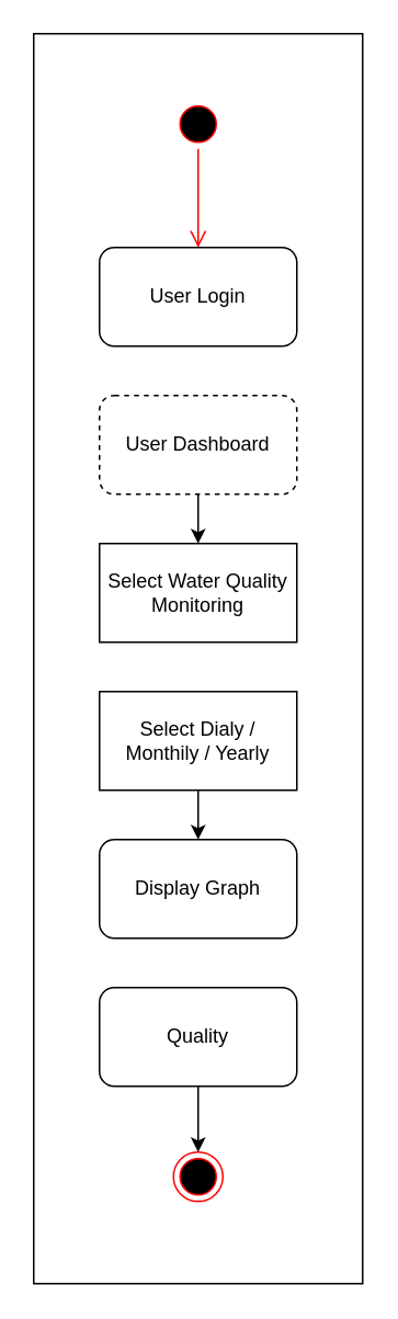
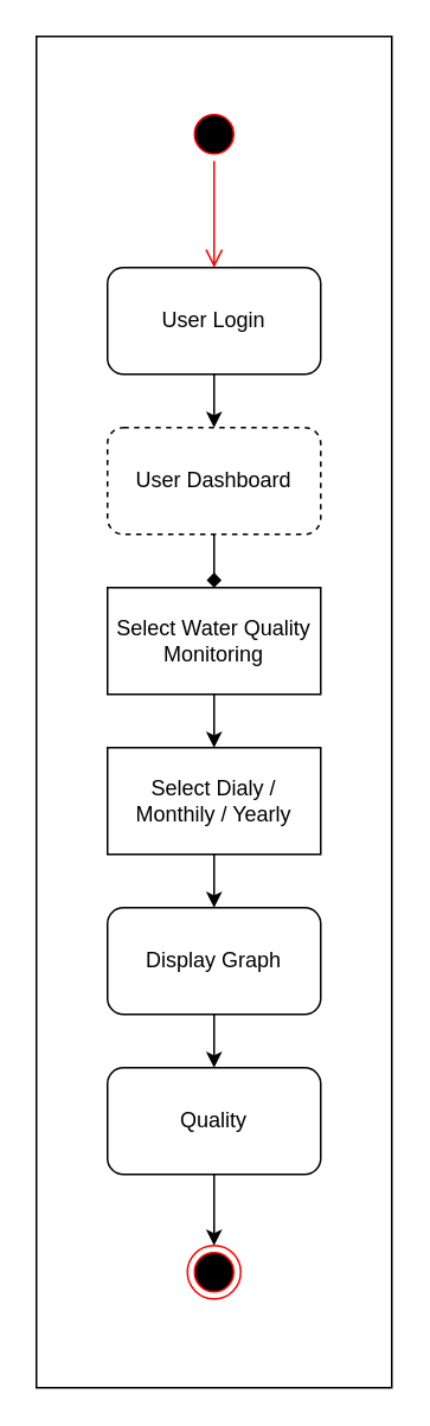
+ <mxCell id="9" value="" style="endArrow=classic;html=1;exitX=0.5;exitY=1;exitDx=0;exitDy=0;entryX=0.5;entryY=0;entryDx=0;entryDy=0;" parent="1" source="4" target="5" edge="1"><mxGeometry width="50" height="50" relative="1" as="geometry"><mxPoint x="120" y="270" as="sourcePoint" /><mxPoint x="170" y="220" as="targetPoint" /></mxGeometry></mxCell>
- <mxCell id="15" value="" style="endArrow=classic;html=1;exitX=0.5;exitY=1;exitDx=0;exitDy=0;entryX=0.5;entryY=0;entryDx=0;entryDy=0;" parent="1" source="5" target="14" edge="1"><mxGeometry width="50" height="50" relative="1" as="geometry"><mxPoint x="50" y="400" as="sourcePoint" /><mxPoint x="100" y="350" as="targetPoint" /></mxGeometry></mxCell>
+ <mxCell id="15" value="" style="endArrow=diamond;html=1;exitX=0.5;exitY=1;exitDx=0;exitDy=0;entryX=0.5;entryY=0;entryDx=0;entryDy=0;" parent="1" source="5" target="14" edge="1"><mxGeometry width="50" height="50" relative="1" as="geometry"><mxPoint x="50" y="400" as="sourcePoint" /><mxPoint x="100" y="350" as="targetPoint" /></mxGeometry></mxCell>
+ <mxCell id="16" value="" style="endArrow=classic;html=1;exitX=0.5;exitY=1;exitDx=0;exitDy=0;entryX=0.5;entryY=0;entryDx=0;entryDy=0;" parent="1" source="14" target="6" edge="1"><mxGeometry width="50" height="50" relative="1" as="geometry"><mxPoint x="50" y="400" as="sourcePoint" /><mxPoint x="100" y="350" as="targetPoint" /></mxGeometry></mxCell>
+ <mxCell id="13" value="" style="endArrow=classic;html=1;exitX=0.5;exitY=1;exitDx=0;exitDy=0;entryX=0.5;entryY=0;entryDx=0;entryDy=0;" parent="1" source="11" target="7" edge="1"><mxGeometry width="50" height="50" relative="1" as="geometry"><mxPoint x="70" y="590" as="sourcePoint" /><mxPoint x="120" y="540" as="targetPoint" /></mxGeometry></mxCell>
